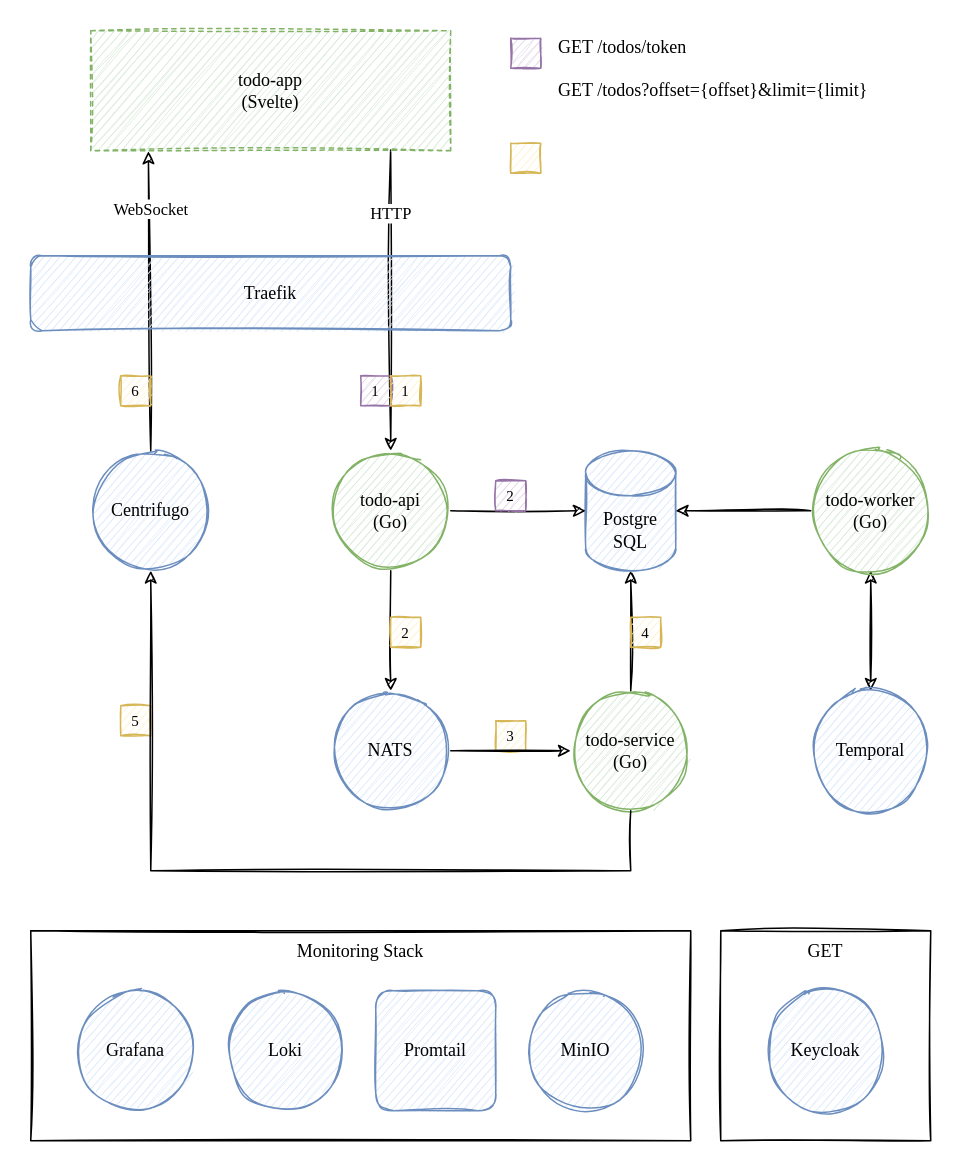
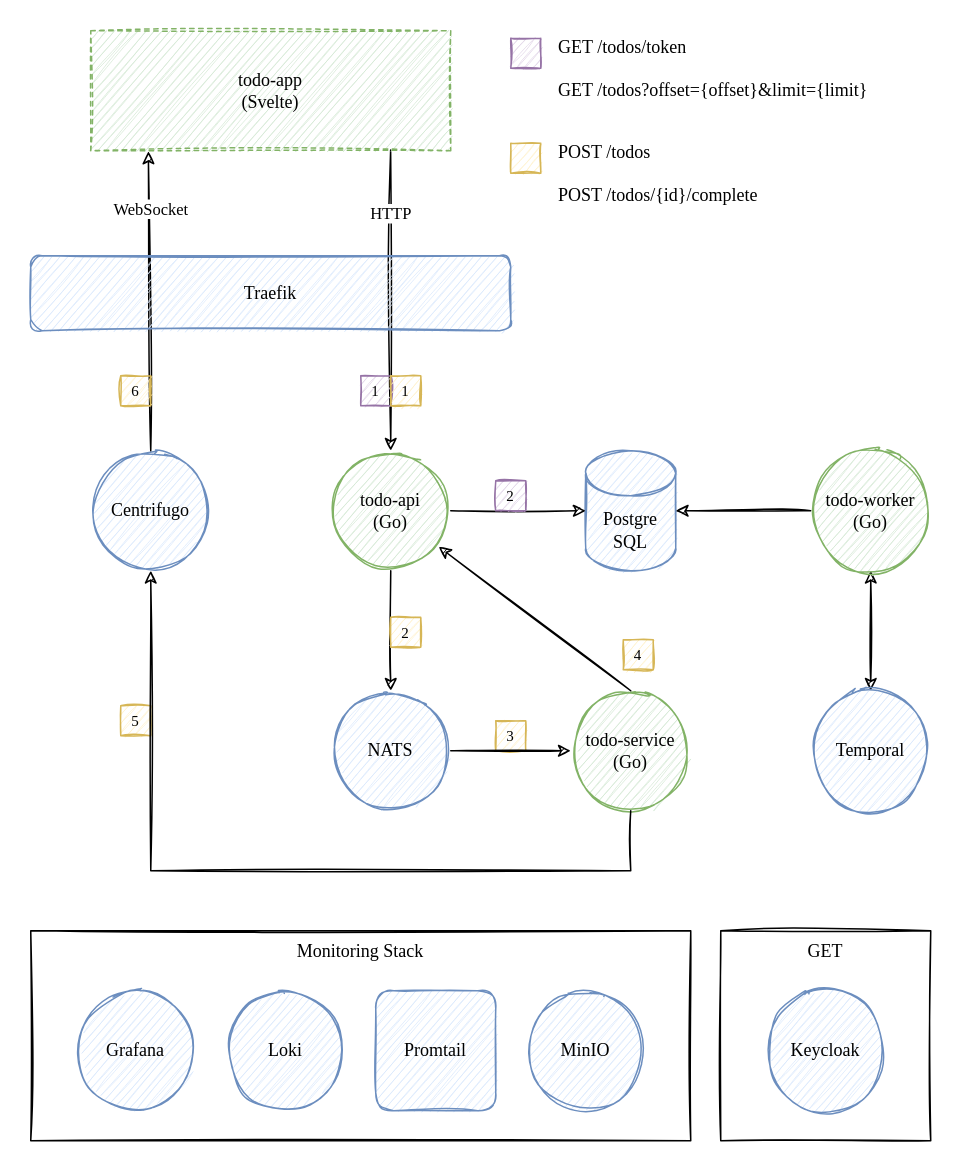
+ <mxCell id="28" value="POST /todos&lt;br&gt;&lt;br&gt;&lt;div&gt;&lt;span&gt;POST /todos/{id}/complete&lt;/span&gt;&lt;/div&gt;" style="text;html=1;resizable=0;autosize=1;align=left;verticalAlign=middle;points=[];fillColor=none;strokeColor=none;rounded=0;fontFamily=Comic Sans MS;" parent="1" vertex="1"><mxGeometry x="370" y="90" width="170" height="50" as="geometry" /></mxCell>
- <mxCell id="9" style="edgeStyle=none;rounded=0;orthogonalLoop=1;jettySize=auto;html=1;sketch=1;fontFamily=Comic Sans MS;exitX=0.5;exitY=0;exitDx=0;exitDy=0;entryX=0.5;entryY=1;entryDx=0;entryDy=0;entryPerimeter=0;" parent="1" source="8" target="10" edge="1"><mxGeometry relative="1" as="geometry"><mxPoint x="410" y="700" as="sourcePoint" /></mxGeometry></mxCell>
+ <mxCell id="9" style="edgeStyle=none;rounded=0;orthogonalLoop=1;jettySize=auto;html=1;sketch=1;fontFamily=Comic Sans MS;exitX=0.5;exitY=0;exitDx=0;exitDy=0;" parent="1" source="8" target="4" edge="1"><mxGeometry relative="1" as="geometry"><mxPoint x="410" y="700" as="sourcePoint" /></mxGeometry></mxCell>
- <mxCell id="22" value="4" style="text;html=1;strokeColor=#d6b656;fillColor=#fff2cc;align=center;verticalAlign=middle;whiteSpace=wrap;rounded=0;fontFamily=Comic Sans MS;fontSize=10;sketch=1;" parent="1" vertex="1"><mxGeometry x="420" y="411" width="20" height="20" as="geometry" /></mxCell>
+ <mxCell id="22" value="4" style="text;html=1;strokeColor=#d6b656;fillColor=#fff2cc;align=center;verticalAlign=middle;whiteSpace=wrap;rounded=0;fontFamily=Comic Sans MS;fontSize=10;sketch=1;" parent="1" vertex="1"><mxGeometry x="415" y="426" width="20" height="20" as="geometry" /></mxCell>
